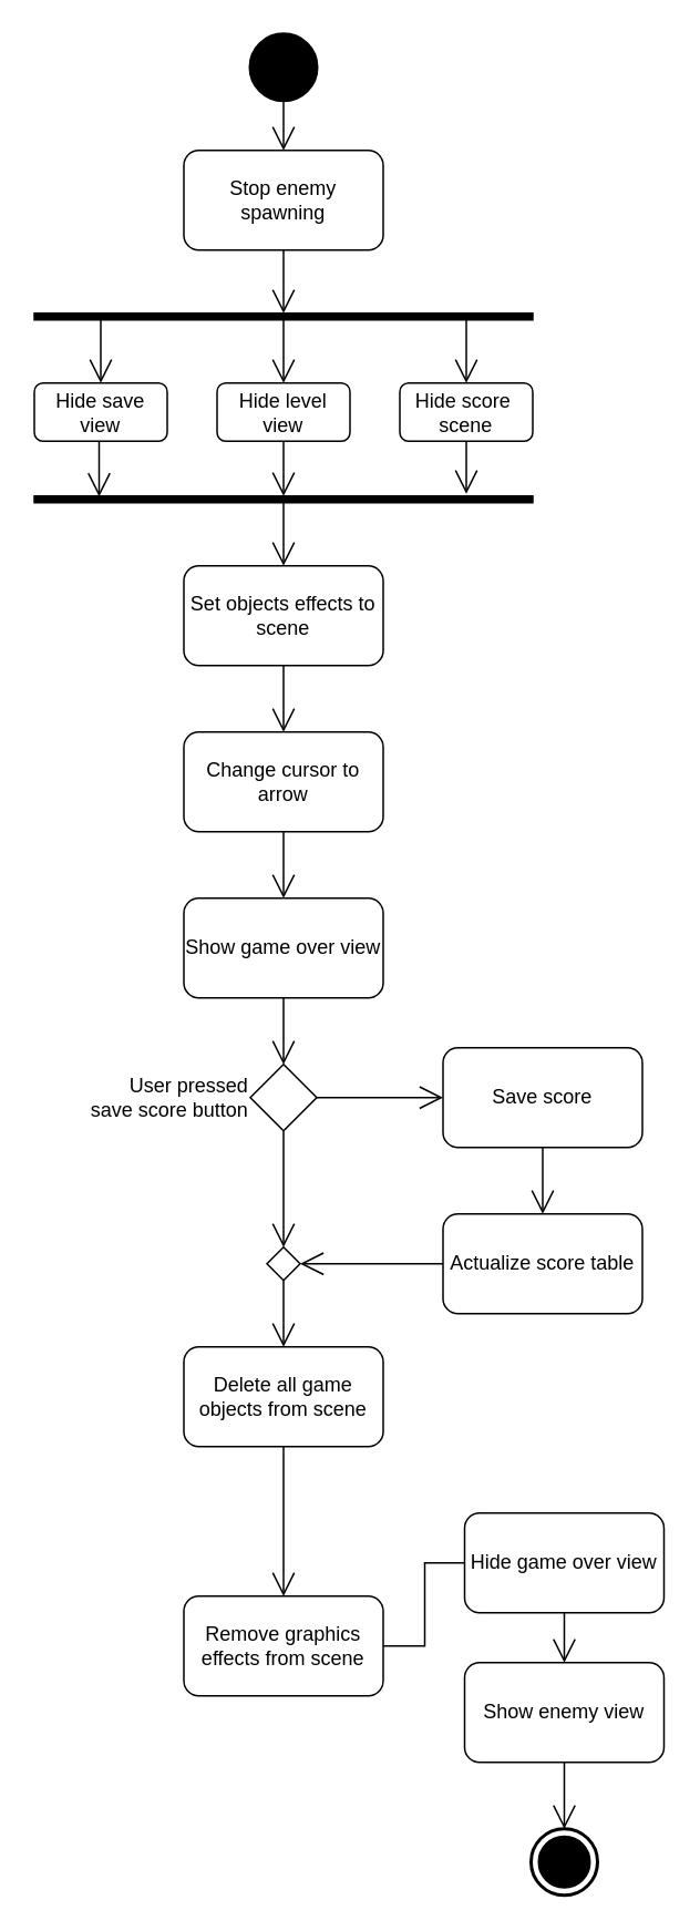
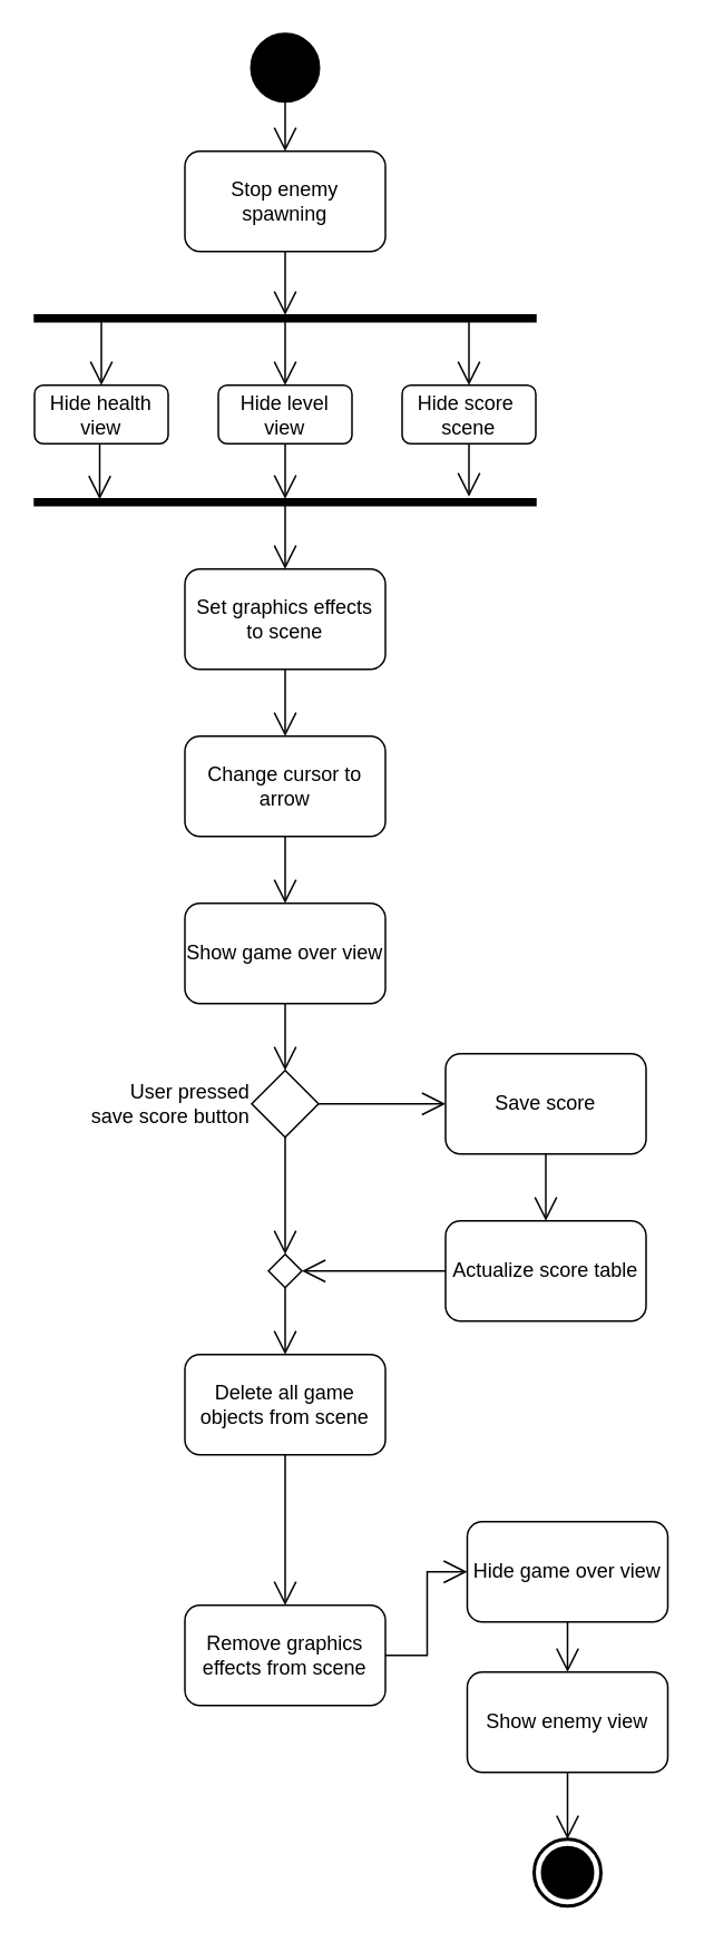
- <mxCell id="11" value="Hide save view" style="shape=rect;html=1;rounded=1;whiteSpace=wrap;align=center;" parent="1" vertex="1"><mxGeometry x="20" y="230" width="80" height="35" as="geometry" /></mxCell>
+ <mxCell id="11" value="Hide health view" style="shape=rect;html=1;rounded=1;whiteSpace=wrap;align=center;" parent="1" vertex="1"><mxGeometry x="20" y="230" width="80" height="35" as="geometry" /></mxCell>
- <mxCell id="19" value="Set objects effects to scene" style="shape=rect;html=1;rounded=1;whiteSpace=wrap;align=center;" parent="1" vertex="1"><mxGeometry x="110" y="340" width="120" height="60" as="geometry" /></mxCell>
+ <mxCell id="19" value="Set graphics effects to scene" style="shape=rect;html=1;rounded=1;whiteSpace=wrap;align=center;" parent="1" vertex="1"><mxGeometry x="110" y="340" width="120" height="60" as="geometry" /></mxCell>
- <mxCell id="34" style="edgeStyle=elbowEdgeStyle;rounded=0;orthogonalLoop=1;jettySize=auto;html=1;entryX=0;entryY=0.5;entryDx=0;entryDy=0;endArrow=none;endFill=0;endSize=12;" edge="1" parent="1" source="35" target="37"><mxGeometry relative="1" as="geometry" /></mxCell>
+ <mxCell id="34" style="edgeStyle=elbowEdgeStyle;rounded=0;orthogonalLoop=1;jettySize=auto;html=1;entryX=0;entryY=0.5;entryDx=0;entryDy=0;endArrow=open;endFill=0;endSize=12;" edge="1" parent="1" source="35" target="37"><mxGeometry relative="1" as="geometry" /></mxCell>
